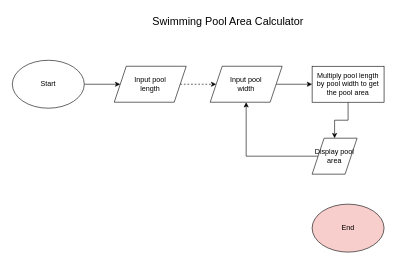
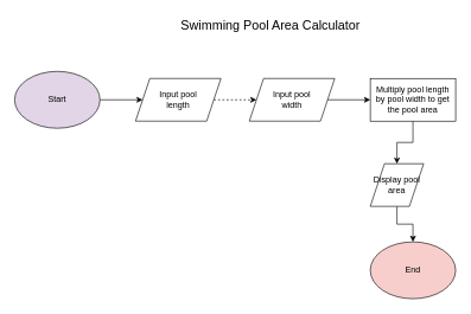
- <mxCell id="3" value="Start" style="ellipse;whiteSpace=wrap;html=1;" parent="1" vertex="1"><mxGeometry x="20" y="100" width="120" height="80" as="geometry" /></mxCell>
+ <mxCell id="3" value="Start" style="ellipse;whiteSpace=wrap;html=1;fillColor=#e1d5e7;" parent="1" vertex="1"><mxGeometry x="20" y="100" width="120" height="80" as="geometry" /></mxCell>
- <mxCell id="10" style="edgeStyle=orthogonalEdgeStyle;rounded=0;orthogonalLoop=1;jettySize=auto;html=1;" parent="1" source="11" target="7" edge="1"><mxGeometry relative="1" as="geometry" /></mxCell>
+ <mxCell id="10" style="edgeStyle=orthogonalEdgeStyle;rounded=0;orthogonalLoop=1;jettySize=auto;html=1;entryX=0.5;entryY=0;entryDx=0;entryDy=0;" parent="1" source="11" target="12" edge="1"><mxGeometry relative="1" as="geometry" /></mxCell>
